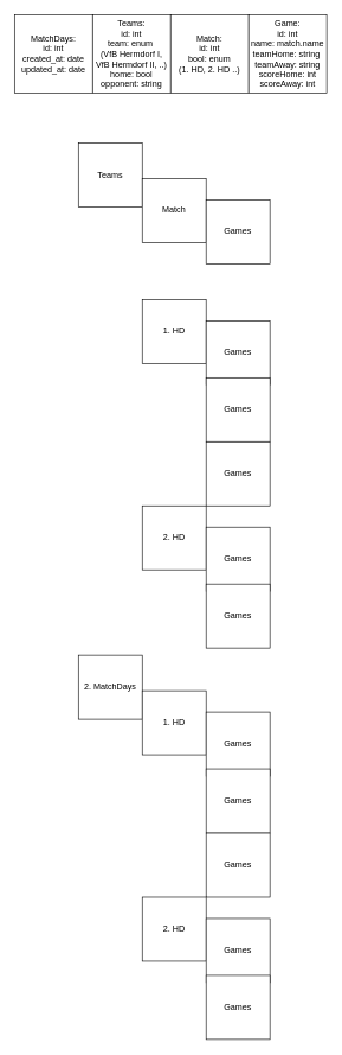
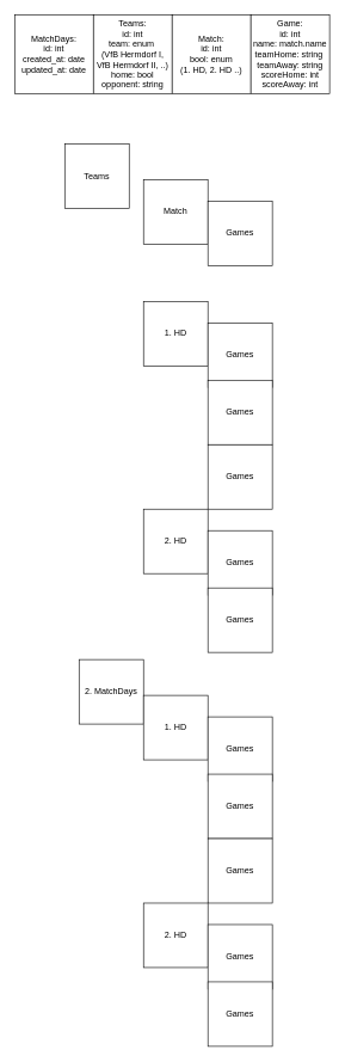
- <mxCell id="2" value="Teams" style="whiteSpace=wrap;html=1;aspect=fixed;" vertex="1" parent="1"><mxGeometry x="110" y="200" width="90" height="90" as="geometry" /></mxCell>
+ <mxCell id="2" value="Teams" style="whiteSpace=wrap;html=1;aspect=fixed;" vertex="1" parent="1"><mxGeometry x="90" y="200" width="90" height="90" as="geometry" /></mxCell>
